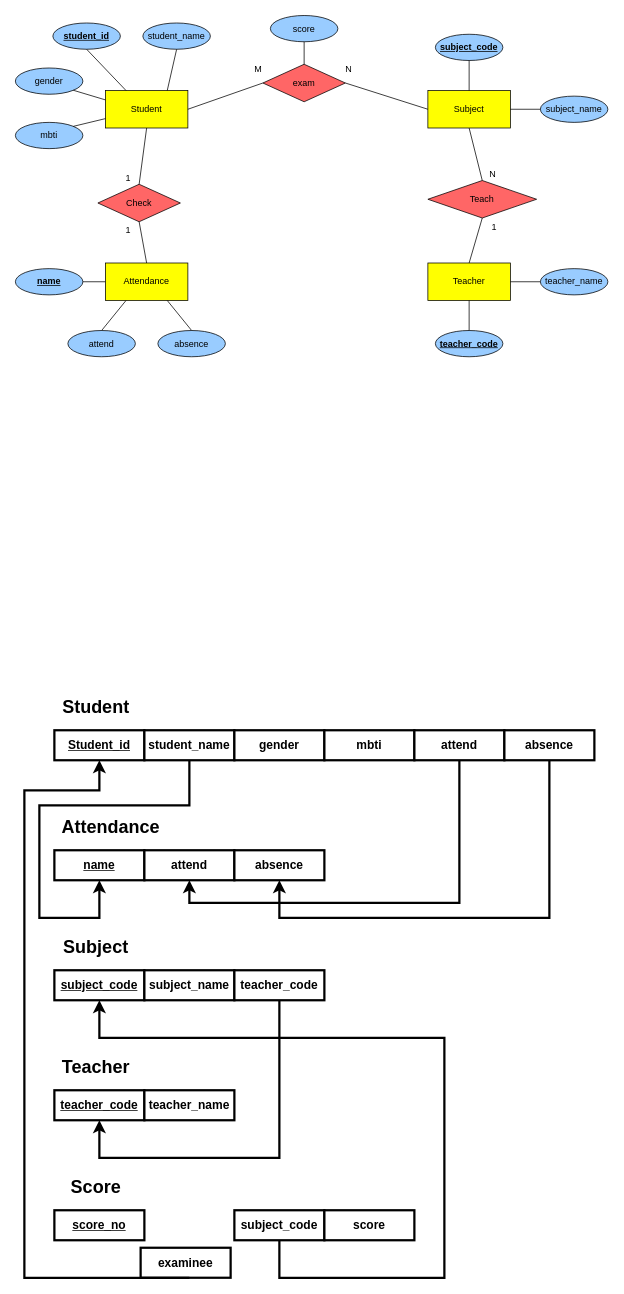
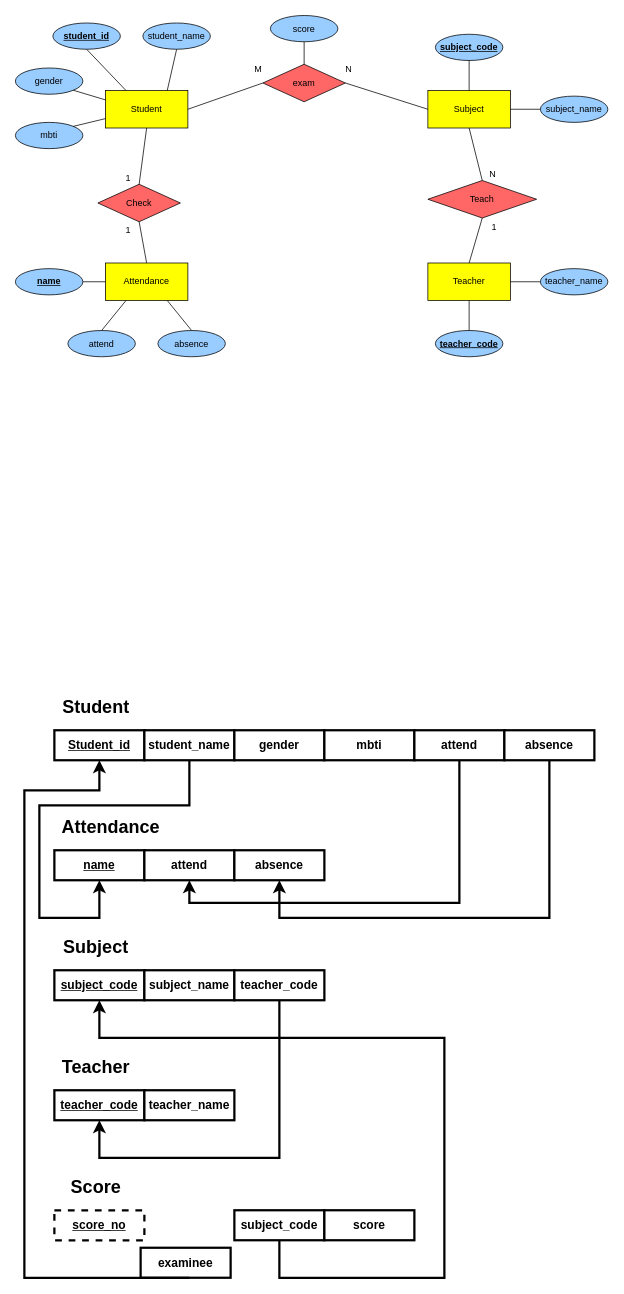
- <mxCell id="63" value="&lt;b&gt;&lt;u&gt;score_no&lt;/u&gt;&lt;/b&gt;" style="rounded=0;whiteSpace=wrap;html=1;fontSize=16;labelBackgroundColor=none;strokeWidth=3;" parent="1" vertex="1"><mxGeometry x="72" y="1613" width="120" height="40" as="geometry" /></mxCell>
+ <mxCell id="63" value="&lt;b&gt;&lt;u&gt;score_no&lt;/u&gt;&lt;/b&gt;" style="rounded=0;whiteSpace=wrap;html=1;fontSize=16;labelBackgroundColor=none;strokeWidth=3;dashed=1;" parent="1" vertex="1"><mxGeometry x="72" y="1613" width="120" height="40" as="geometry" /></mxCell>
